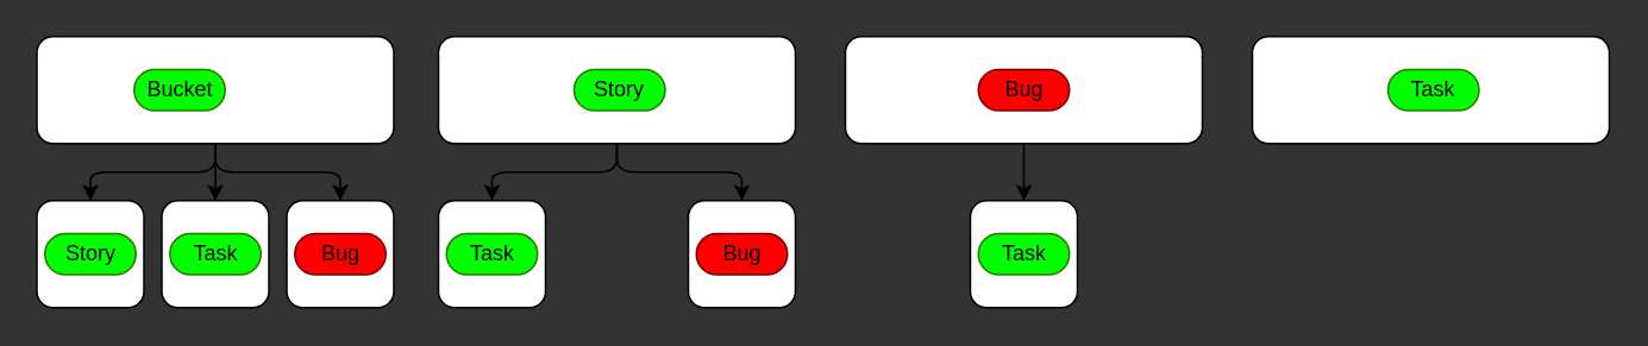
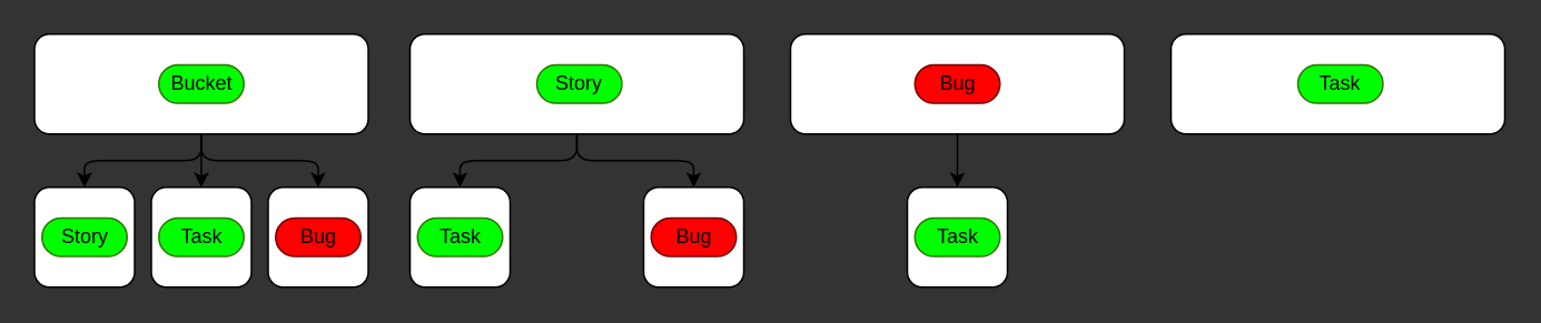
- <mxCell id="18" value="&lt;font color=&quot;#000000&quot;&gt;Bucket&lt;/font&gt;" style="rounded=1;whiteSpace=wrap;html=1;arcSize=50;strokeColor=#2D7600;fontColor=#ffffff;fillColor=#00FF00;" vertex="1" parent="1"><mxGeometry x="74.5" y="38.5" width="51" height="23" as="geometry" /></mxCell>
+ <mxCell id="18" value="&lt;font color=&quot;#000000&quot;&gt;Bucket&lt;/font&gt;" style="rounded=1;whiteSpace=wrap;html=1;arcSize=50;strokeColor=#2D7600;fontColor=#ffffff;fillColor=#00FF00;" vertex="1" parent="1"><mxGeometry x="94.5" y="38.5" width="51" height="23" as="geometry" /></mxCell>
